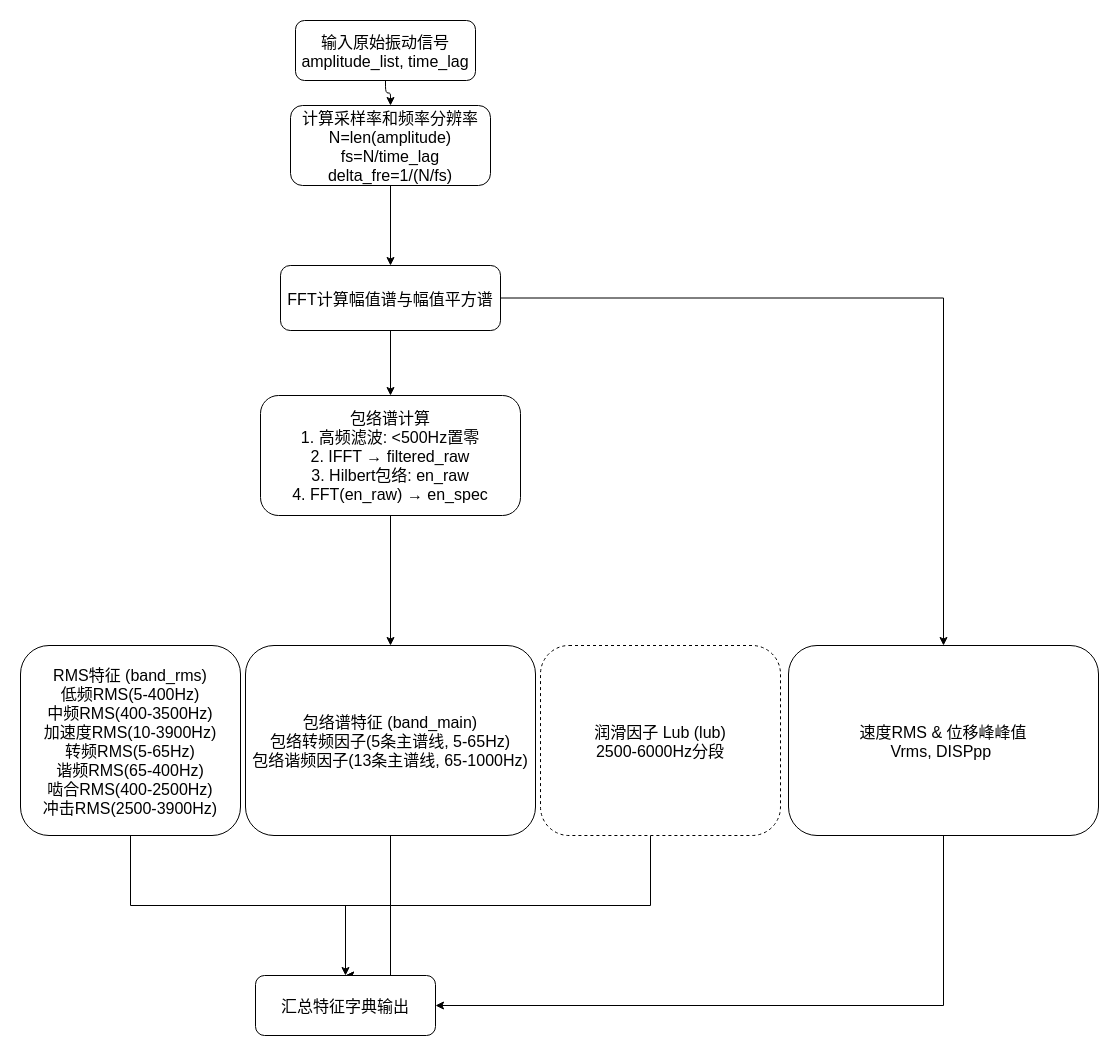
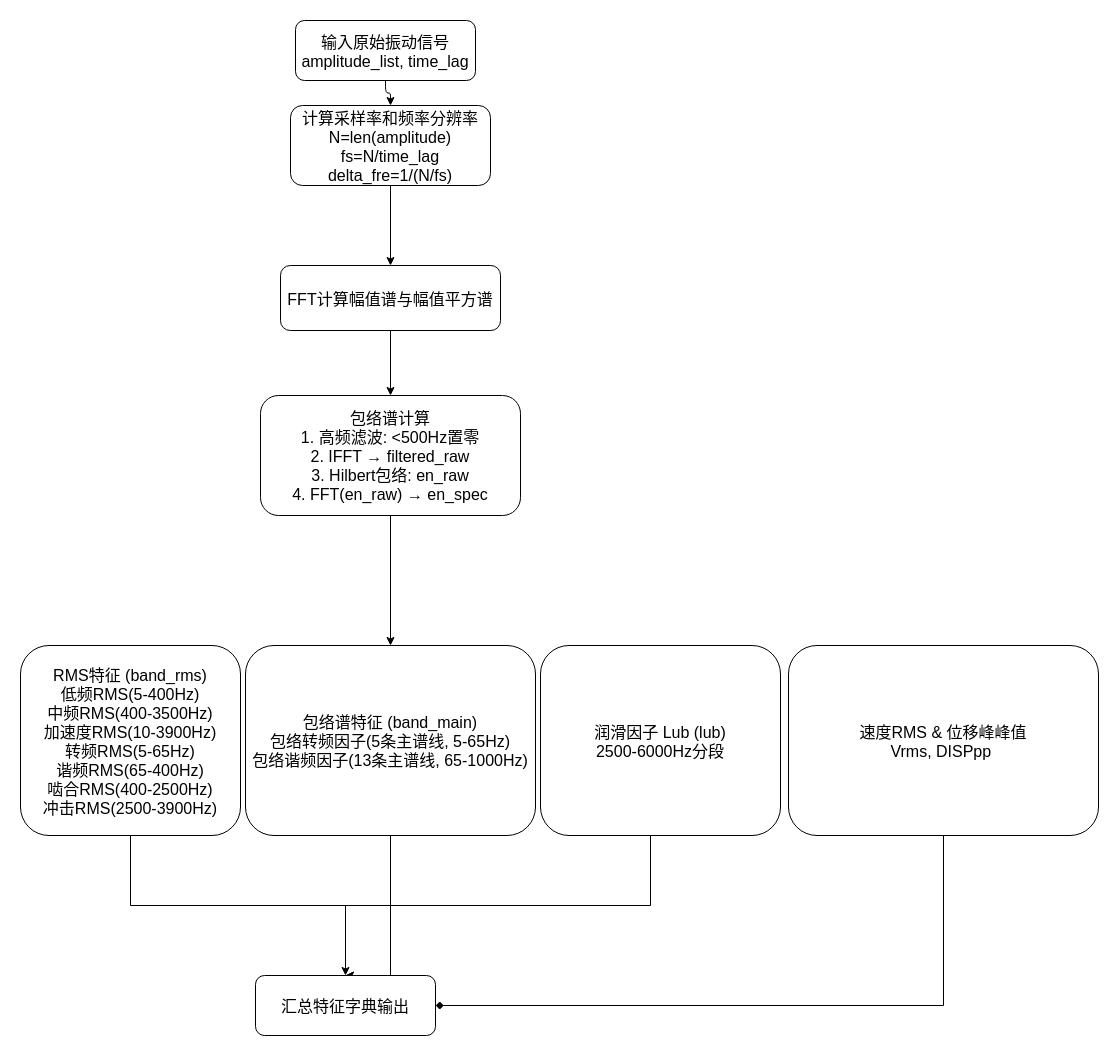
- <mxCell id="4" style="edgeStyle=orthogonalEdgeStyle;rounded=0;orthogonalLoop=1;jettySize=auto;html=1;entryX=0.5;entryY=0;entryDx=0;entryDy=0;" parent="1" source="5" target="14" edge="1"><mxGeometry relative="1" as="geometry" /></mxCell>
- <mxCell id="10" value="润滑因子 Lub (lub) &#10;2500-6000Hz分段" style="rounded=1;fontSize=16;dashed=1;" parent="1" vertex="1"><mxGeometry x="540" y="645" width="240" height="190" as="geometry" /></mxCell>
+ <mxCell id="10" value="润滑因子 Lub (lub) &#10;2500-6000Hz分段" style="rounded=1;fontSize=16;" parent="1" vertex="1"><mxGeometry x="540" y="645" width="240" height="190" as="geometry" /></mxCell>
- <mxCell id="9" style="edgeStyle=orthogonalEdgeStyle;rounded=0;orthogonalLoop=1;jettySize=auto;html=1;entryX=0.5;entryY=0;entryDx=0;entryDy=0;fontSize=16;" parent="1" source="10" target="15" edge="1"><mxGeometry relative="1" as="geometry"><Array as="points"><mxPoint x="650" y="905" /><mxPoint x="390" y="905" /></Array></mxGeometry></mxCell>
+ <mxCell id="9" style="edgeStyle=orthogonalEdgeStyle;rounded=0;orthogonalLoop=1;jettySize=auto;html=1;entryX=0.5;entryY=0;entryDx=0;entryDy=0;fontSize=16;endArrow=open;" parent="1" source="10" target="15" edge="1"><mxGeometry relative="1" as="geometry"><Array as="points"><mxPoint x="650" y="905" /><mxPoint x="390" y="905" /></Array></mxGeometry></mxCell>
- <mxCell id="13" style="edgeStyle=orthogonalEdgeStyle;rounded=0;orthogonalLoop=1;jettySize=auto;html=1;exitX=0.5;exitY=1;exitDx=0;exitDy=0;entryX=1;entryY=0.5;entryDx=0;entryDy=0;" parent="1" source="14" target="15" edge="1"><mxGeometry relative="1" as="geometry" /></mxCell>
+ <mxCell id="13" style="edgeStyle=orthogonalEdgeStyle;rounded=0;orthogonalLoop=1;jettySize=auto;html=1;exitX=0.5;exitY=1;exitDx=0;exitDy=0;entryX=1;entryY=0.5;entryDx=0;entryDy=0;endArrow=diamond;" parent="1" source="14" target="15" edge="1"><mxGeometry relative="1" as="geometry" /></mxCell>
